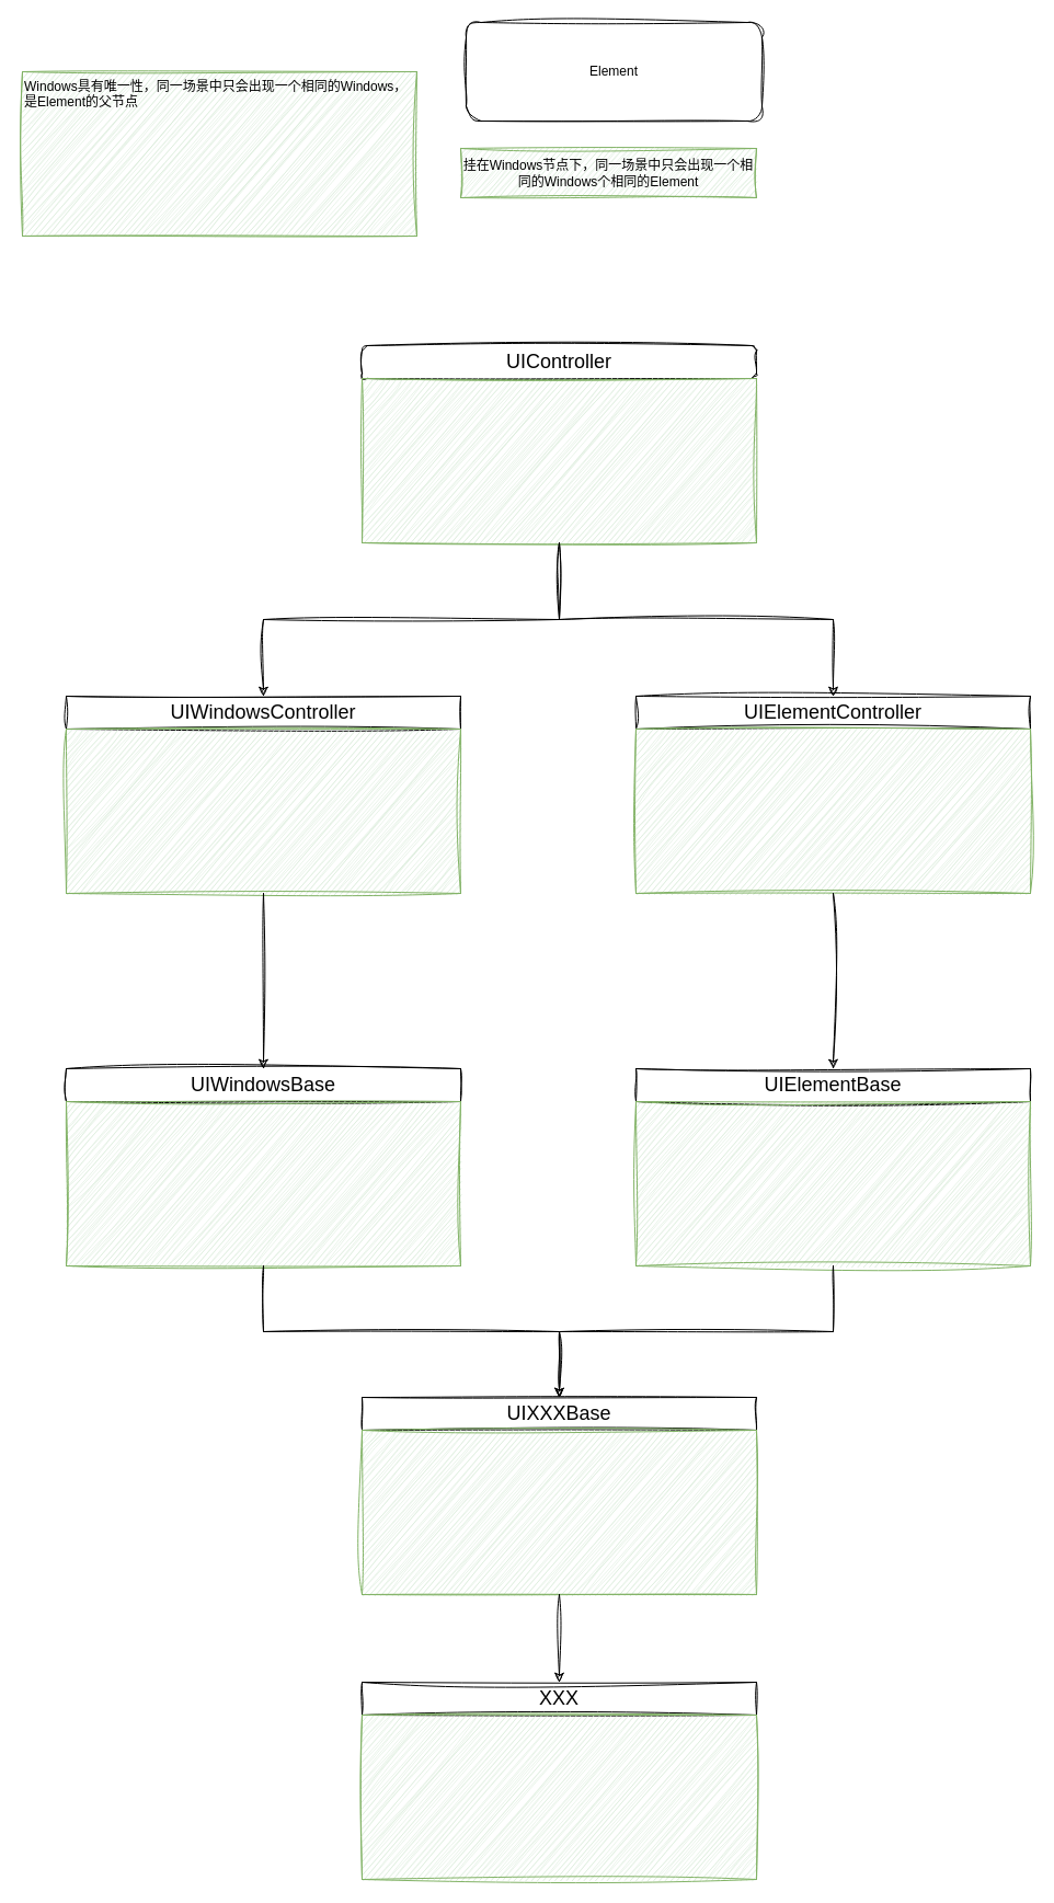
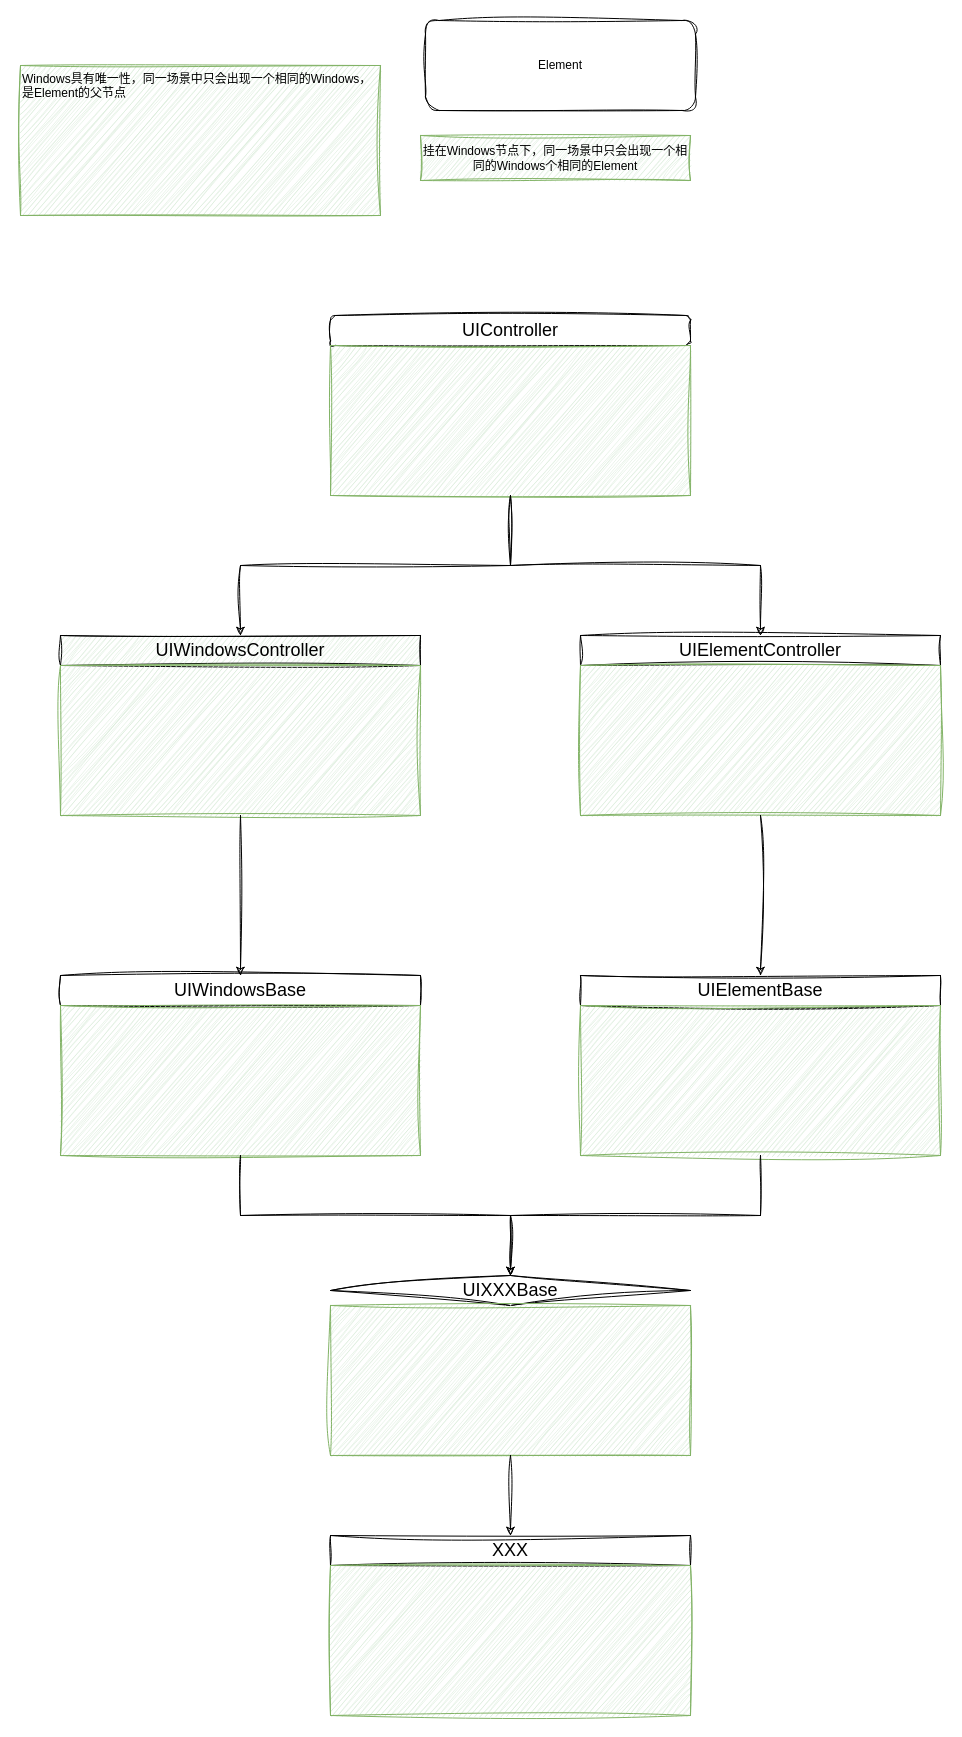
- <mxCell id="10" value="&lt;font style=&quot;font-size: 18px;&quot;&gt;UIWindowsController&lt;br&gt;&lt;/font&gt;" style="rounded=0;whiteSpace=wrap;html=1;sketch=1;curveFitting=1;jiggle=2;" parent="9" vertex="1"><mxGeometry width="360" height="30" as="geometry" /></mxCell>
+ <mxCell id="10" value="&lt;font style=&quot;font-size: 18px;&quot;&gt;UIWindowsController&lt;br&gt;&lt;/font&gt;" style="rounded=0;whiteSpace=wrap;html=1;sketch=1;curveFitting=1;jiggle=2;fillColor=#d5e8d4;" parent="9" vertex="1"><mxGeometry width="360" height="30" as="geometry" /></mxCell>
- <mxCell id="26" value="&lt;font style=&quot;font-size: 18px;&quot;&gt;UIXXXBase&lt;br&gt;&lt;/font&gt;" style="rounded=0;whiteSpace=wrap;html=1;sketch=1;curveFitting=1;jiggle=2;" vertex="1" parent="25"><mxGeometry width="360" height="30" as="geometry" /></mxCell>
+ <mxCell id="26" value="&lt;font style=&quot;font-size: 18px;&quot;&gt;UIXXXBase&lt;br&gt;&lt;/font&gt;" style="rhombus;whiteSpace=wrap;html=1;sketch=1;curveFitting=1;jiggle=2;" vertex="1" parent="25"><mxGeometry width="360" height="30" as="geometry" /></mxCell>
